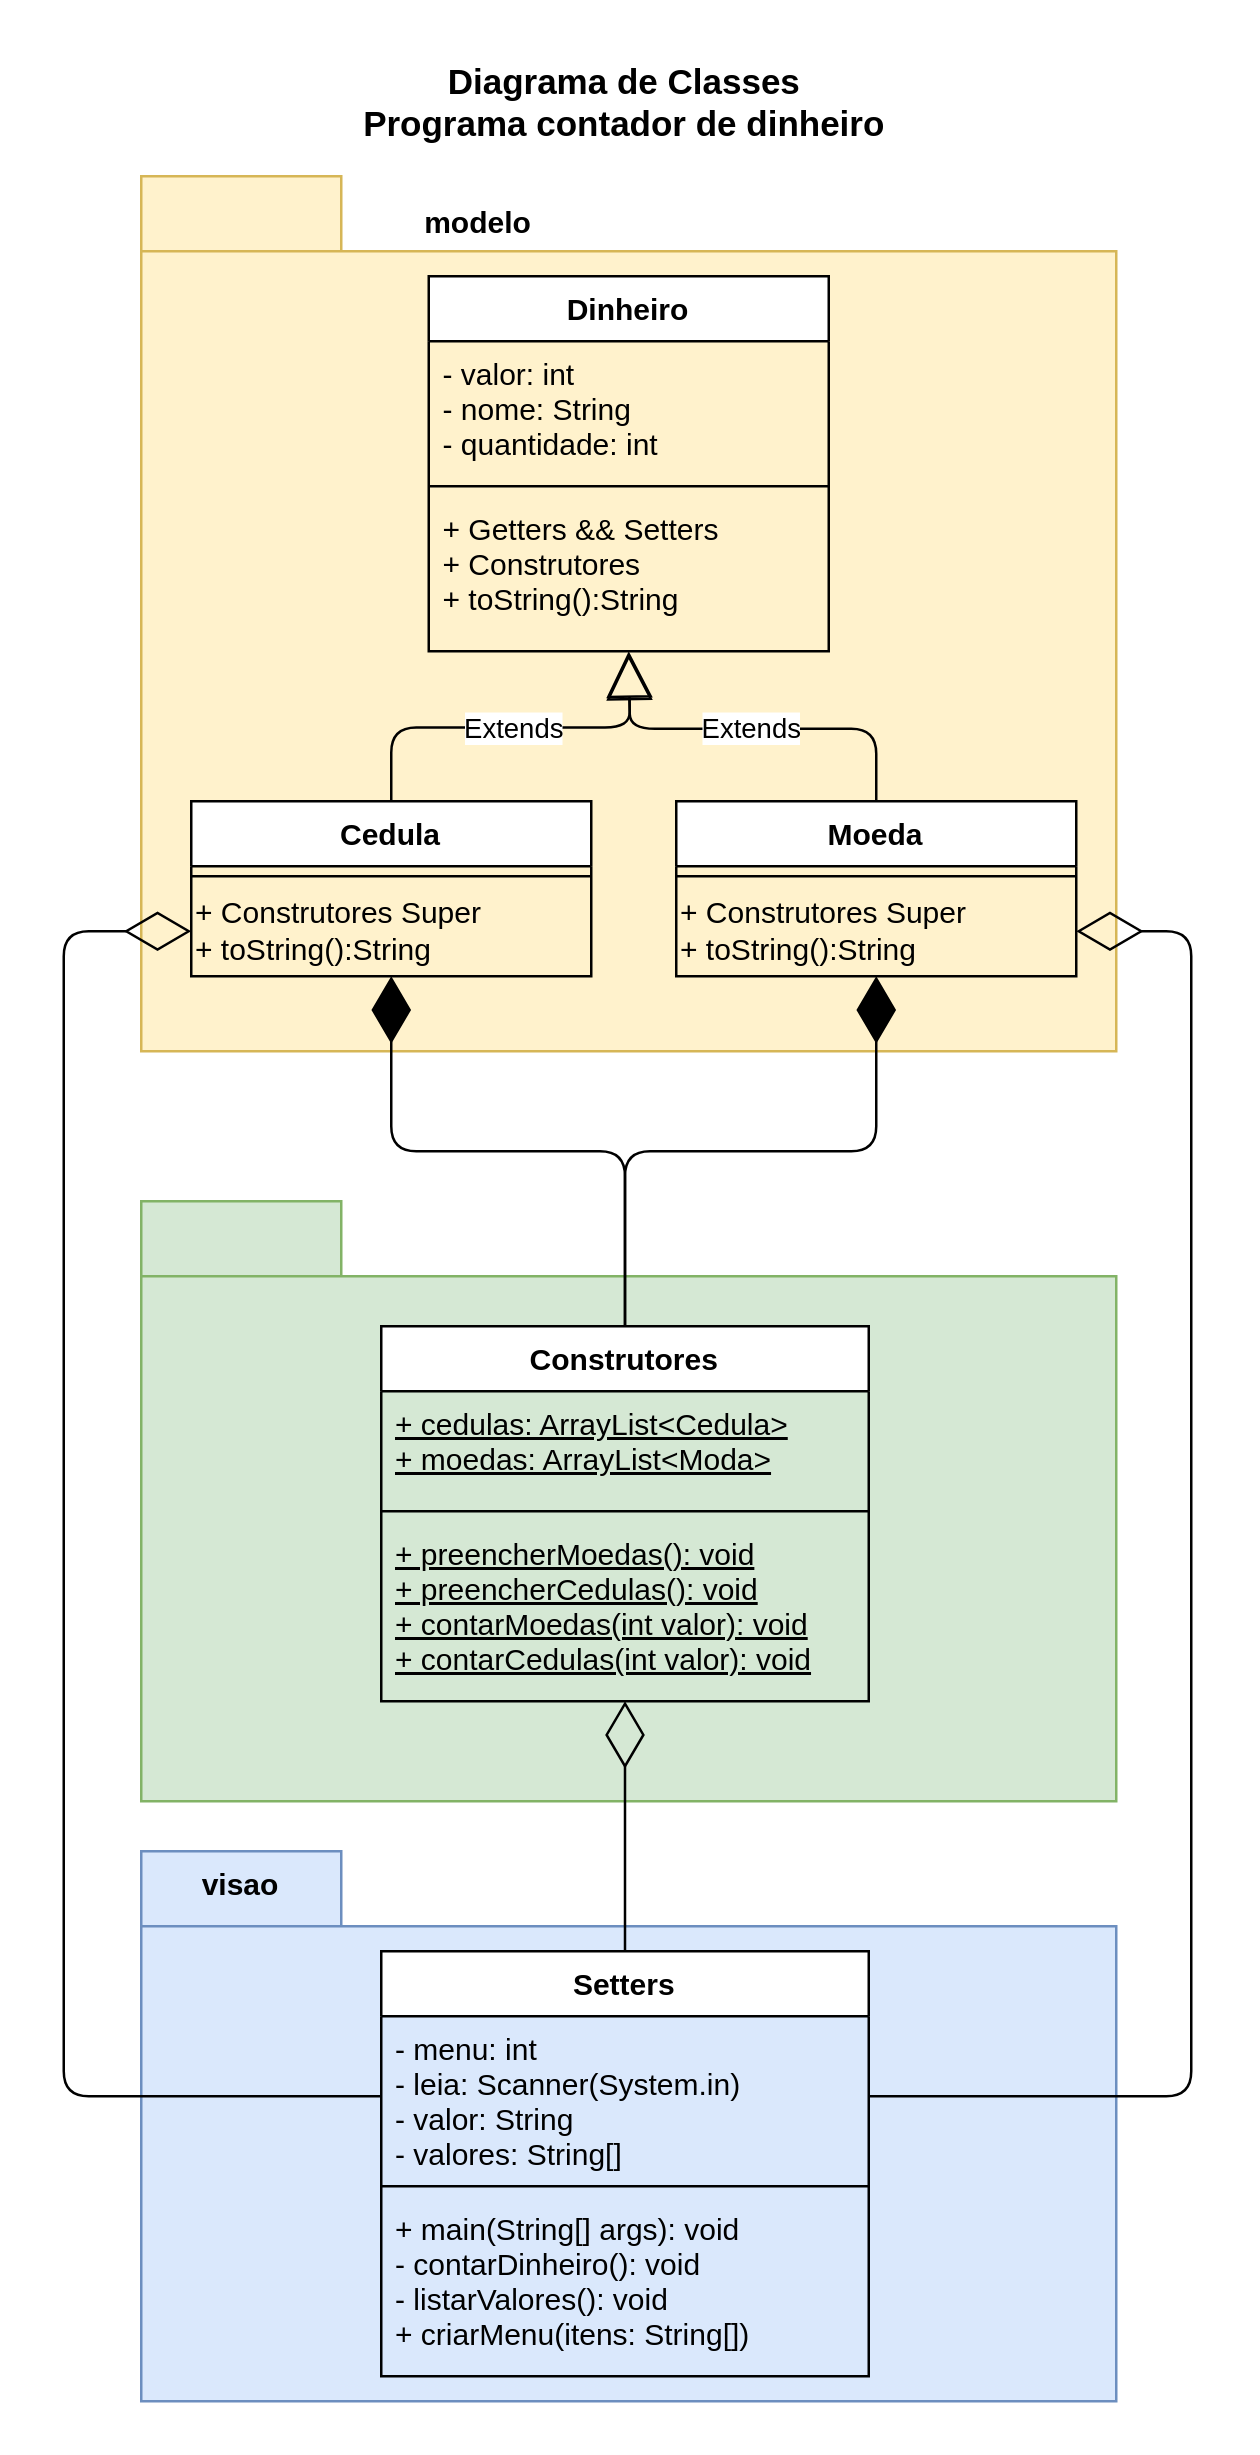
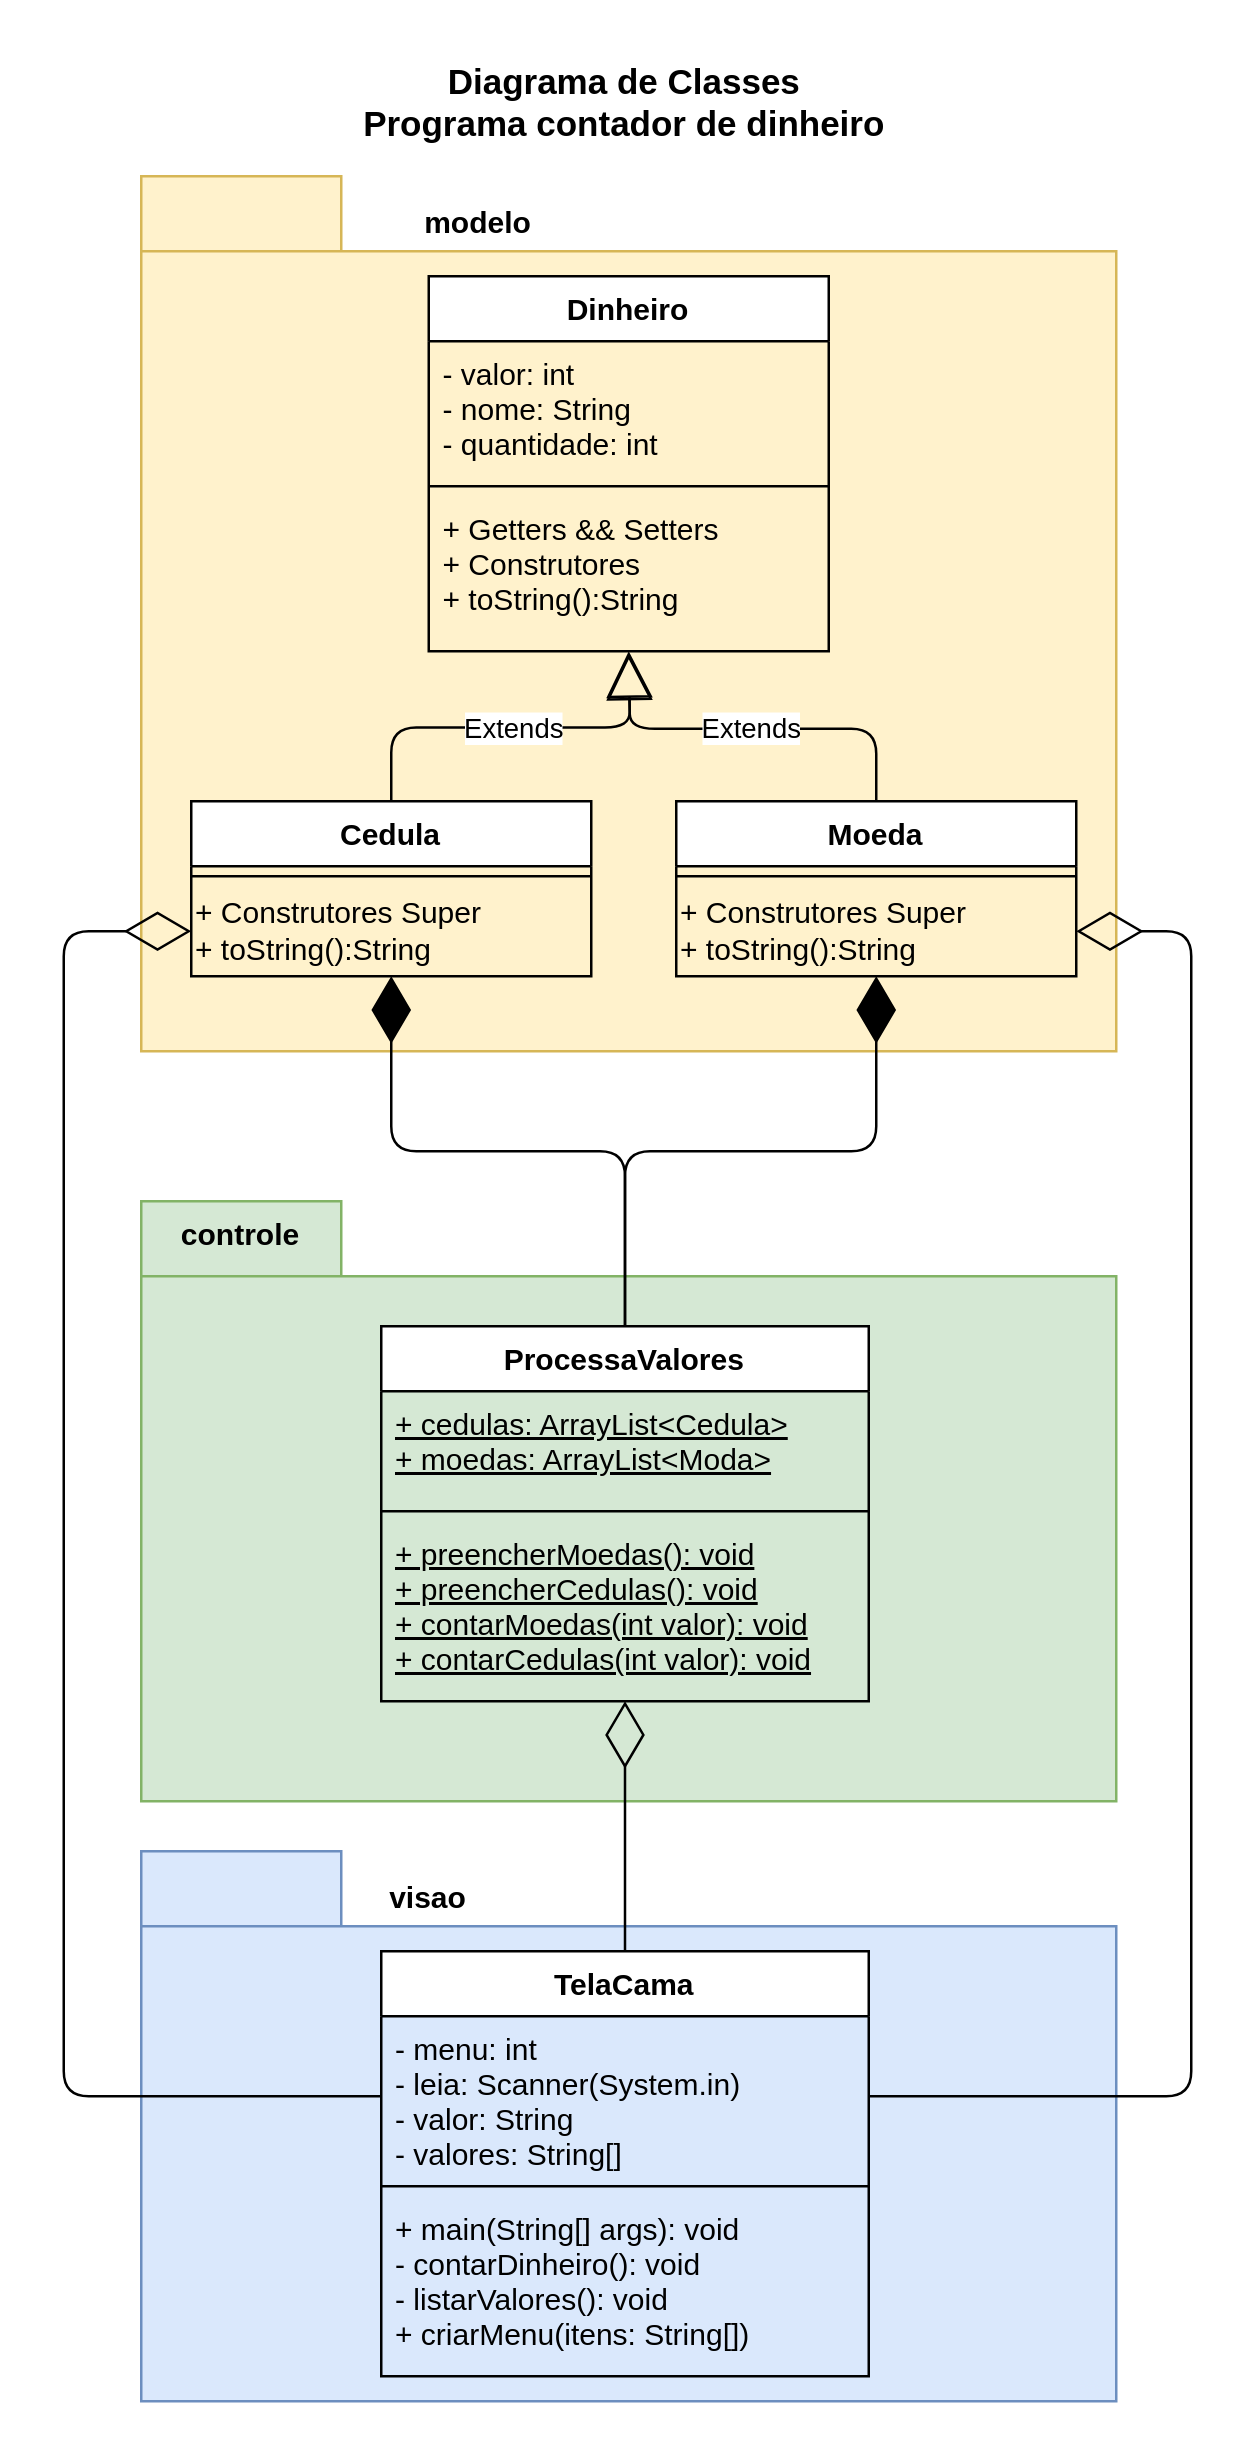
+ <mxCell id="21" value="controle" style="text;align=center;fontStyle=1;verticalAlign=middle;spacingLeft=3;spacingRight=3;strokeColor=none;rotatable=0;points=[[0,0.5],[1,0.5]];portConstraint=eastwest;" parent="1" vertex="1"><mxGeometry x="51" y="480" width="80" height="26" as="geometry" /></mxCell>
- <mxCell id="17" value="Construtores" style="swimlane;fontStyle=1;align=center;verticalAlign=top;childLayout=stackLayout;horizontal=1;startSize=26;horizontalStack=0;resizeParent=1;resizeParentMax=0;resizeLast=0;collapsible=1;marginBottom=0;" parent="1" vertex="1"><mxGeometry x="147" y="530" width="195" height="150" as="geometry" /></mxCell>
+ <mxCell id="17" value="ProcessaValores" style="swimlane;fontStyle=1;align=center;verticalAlign=top;childLayout=stackLayout;horizontal=1;startSize=26;horizontalStack=0;resizeParent=1;resizeParentMax=0;resizeLast=0;collapsible=1;marginBottom=0;" parent="1" vertex="1"><mxGeometry x="147" y="530" width="195" height="150" as="geometry" /></mxCell>
- <mxCell id="30" value="visao" style="text;align=center;fontStyle=1;verticalAlign=middle;spacingLeft=3;spacingRight=3;strokeColor=none;rotatable=0;points=[[0,0.5],[1,0.5]];portConstraint=eastwest;" parent="1" vertex="1"><mxGeometry x="51" y="740" width="80" height="26" as="geometry" /></mxCell>
+ <mxCell id="30" value="visao" style="text;align=center;fontStyle=1;verticalAlign=middle;spacingLeft=3;spacingRight=3;strokeColor=none;rotatable=0;points=[[0,0.5],[1,0.5]];portConstraint=eastwest;" parent="1" vertex="1"><mxGeometry x="126" y="745" width="80" height="26" as="geometry" /></mxCell>
- <mxCell id="26" value="Setters" style="swimlane;fontStyle=1;align=center;verticalAlign=top;childLayout=stackLayout;horizontal=1;startSize=26;horizontalStack=0;resizeParent=1;resizeParentMax=0;resizeLast=0;collapsible=1;marginBottom=0;" parent="1" vertex="1"><mxGeometry x="147" y="780" width="195" height="170" as="geometry" /></mxCell>
+ <mxCell id="26" value="TelaCama" style="swimlane;fontStyle=1;align=center;verticalAlign=top;childLayout=stackLayout;horizontal=1;startSize=26;horizontalStack=0;resizeParent=1;resizeParentMax=0;resizeLast=0;collapsible=1;marginBottom=0;" parent="1" vertex="1"><mxGeometry x="147" y="780" width="195" height="170" as="geometry" /></mxCell>
